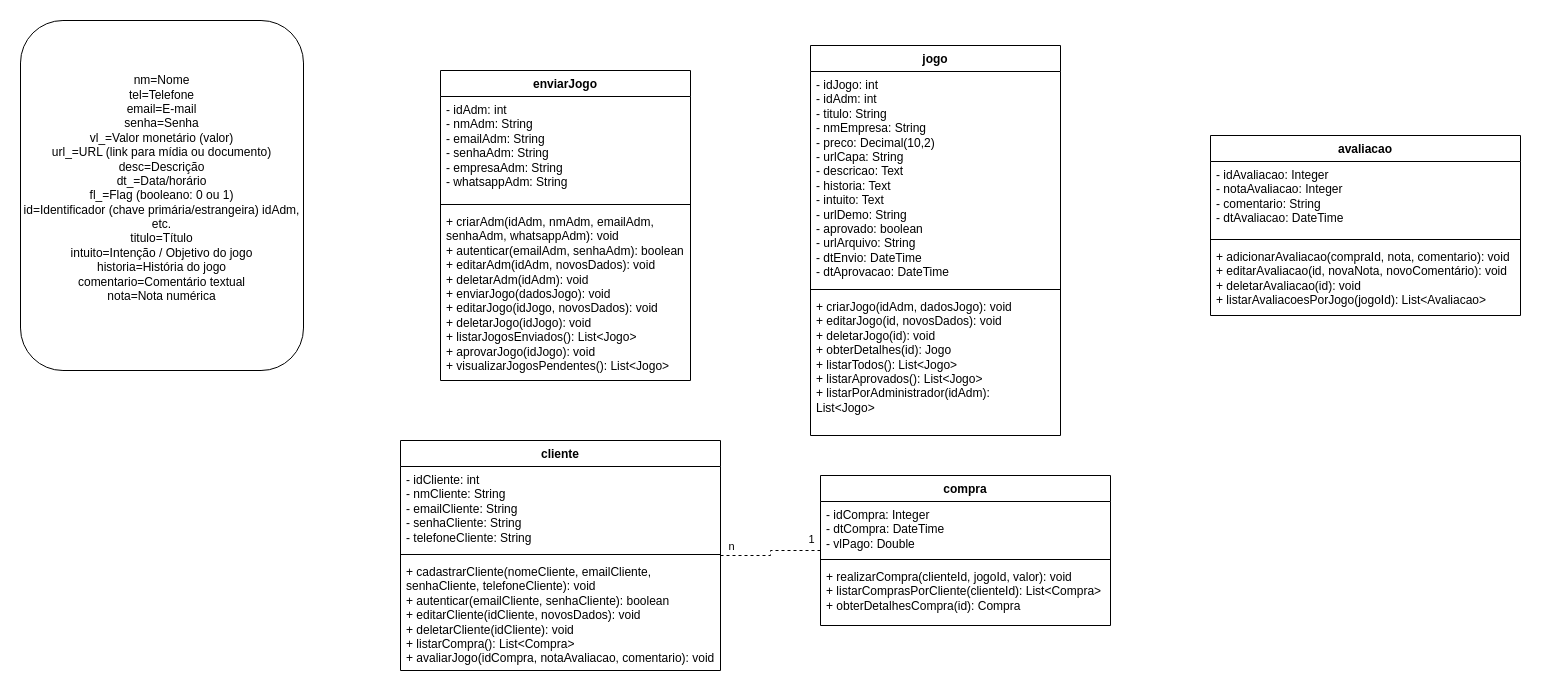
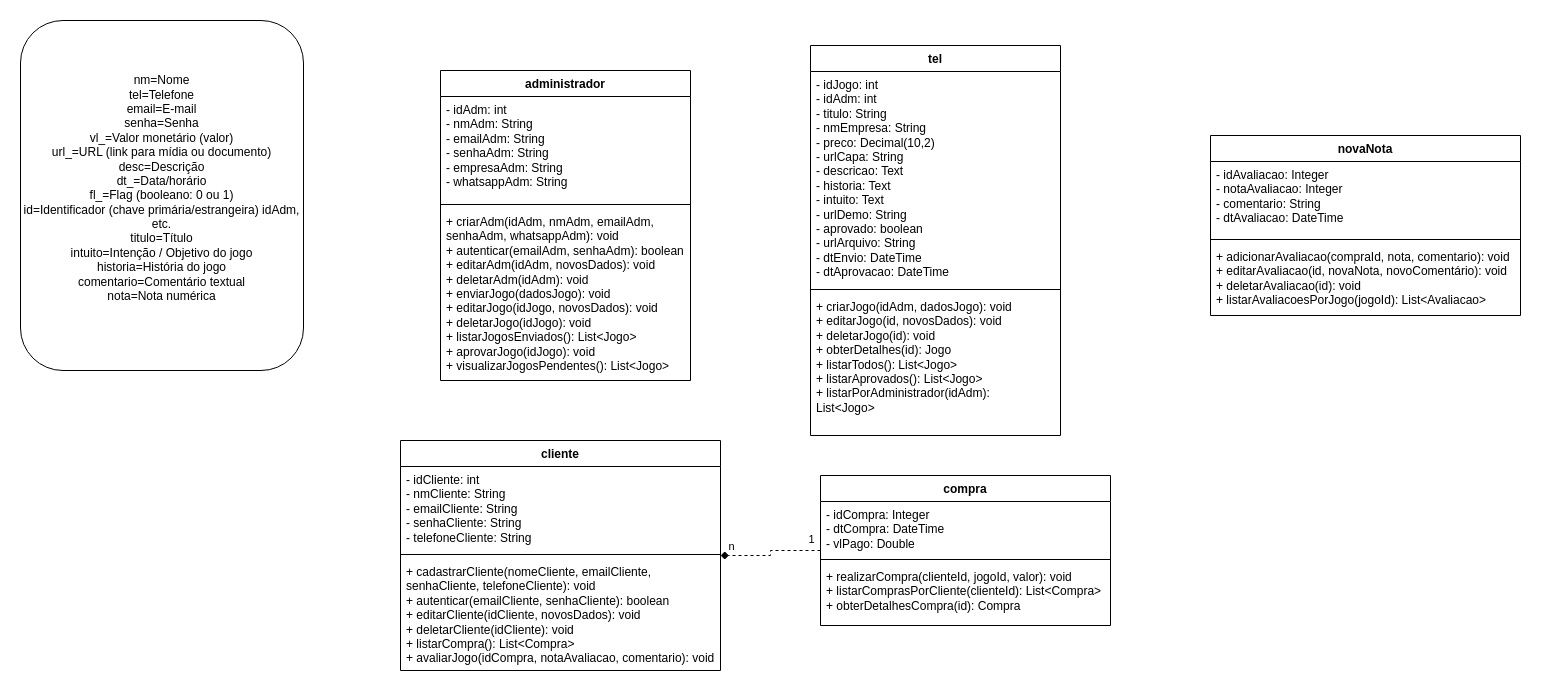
- <mxCell id="2" value="&lt;font style=&quot;vertical-align: inherit;&quot;&gt;&lt;font style=&quot;vertical-align: inherit;&quot;&gt;&lt;font style=&quot;vertical-align: inherit;&quot;&gt;&lt;font style=&quot;vertical-align: inherit;&quot;&gt;jogo&lt;/font&gt;&lt;/font&gt;&lt;/font&gt;&lt;/font&gt;" style="swimlane;fontStyle=1;align=center;verticalAlign=top;childLayout=stackLayout;horizontal=1;startSize=26;horizontalStack=0;resizeParent=1;resizeParentMax=0;resizeLast=0;collapsible=1;marginBottom=0;whiteSpace=wrap;html=1;" parent="1" vertex="1"><mxGeometry x="810" y="45" width="250" height="390" as="geometry"><mxRectangle x="-180" y="90" width="70" height="30" as="alternateBounds" /></mxGeometry></mxCell>
+ <mxCell id="2" value="&lt;font style=&quot;vertical-align: inherit;&quot;&gt;&lt;font style=&quot;vertical-align: inherit;&quot;&gt;&lt;font style=&quot;vertical-align: inherit;&quot;&gt;&lt;font style=&quot;vertical-align: inherit;&quot;&gt;tel&lt;/font&gt;&lt;/font&gt;&lt;/font&gt;&lt;/font&gt;" style="swimlane;fontStyle=1;align=center;verticalAlign=top;childLayout=stackLayout;horizontal=1;startSize=26;horizontalStack=0;resizeParent=1;resizeParentMax=0;resizeLast=0;collapsible=1;marginBottom=0;whiteSpace=wrap;html=1;" parent="1" vertex="1"><mxGeometry x="810" y="45" width="250" height="390" as="geometry"><mxRectangle x="-180" y="90" width="70" height="30" as="alternateBounds" /></mxGeometry></mxCell>
- <mxCell id="18" value="&lt;font style=&quot;vertical-align: inherit;&quot;&gt;&lt;font style=&quot;vertical-align: inherit;&quot;&gt;&lt;font style=&quot;vertical-align: inherit;&quot;&gt;&lt;font style=&quot;vertical-align: inherit;&quot;&gt;&lt;font style=&quot;vertical-align: inherit;&quot;&gt;&lt;font style=&quot;vertical-align: inherit;&quot;&gt;enviarJogo&lt;/font&gt;&lt;/font&gt;&lt;/font&gt;&lt;/font&gt;&lt;/font&gt;&lt;/font&gt;" style="swimlane;fontStyle=1;align=center;verticalAlign=top;childLayout=stackLayout;horizontal=1;startSize=26;horizontalStack=0;resizeParent=1;resizeParentMax=0;resizeLast=0;collapsible=1;marginBottom=0;whiteSpace=wrap;html=1;" parent="1" vertex="1"><mxGeometry x="440" y="70" width="250" height="310" as="geometry"><mxRectangle x="-180" y="90" width="70" height="30" as="alternateBounds" /></mxGeometry></mxCell>
+ <mxCell id="18" value="&lt;font style=&quot;vertical-align: inherit;&quot;&gt;&lt;font style=&quot;vertical-align: inherit;&quot;&gt;&lt;font style=&quot;vertical-align: inherit;&quot;&gt;&lt;font style=&quot;vertical-align: inherit;&quot;&gt;&lt;font style=&quot;vertical-align: inherit;&quot;&gt;&lt;font style=&quot;vertical-align: inherit;&quot;&gt;administrador&lt;/font&gt;&lt;/font&gt;&lt;/font&gt;&lt;/font&gt;&lt;/font&gt;&lt;/font&gt;" style="swimlane;fontStyle=1;align=center;verticalAlign=top;childLayout=stackLayout;horizontal=1;startSize=26;horizontalStack=0;resizeParent=1;resizeParentMax=0;resizeLast=0;collapsible=1;marginBottom=0;whiteSpace=wrap;html=1;" parent="1" vertex="1"><mxGeometry x="440" y="70" width="250" height="310" as="geometry"><mxRectangle x="-180" y="90" width="70" height="30" as="alternateBounds" /></mxGeometry></mxCell>
- <mxCell id="22" value="&lt;font style=&quot;vertical-align: inherit;&quot;&gt;&lt;font style=&quot;vertical-align: inherit;&quot;&gt;&lt;font style=&quot;vertical-align: inherit;&quot;&gt;&lt;font style=&quot;vertical-align: inherit;&quot;&gt;avaliacao&lt;/font&gt;&lt;/font&gt;&lt;/font&gt;&lt;/font&gt;" style="swimlane;fontStyle=1;align=center;verticalAlign=top;childLayout=stackLayout;horizontal=1;startSize=26;horizontalStack=0;resizeParent=1;resizeParentMax=0;resizeLast=0;collapsible=1;marginBottom=0;whiteSpace=wrap;html=1;" parent="1" vertex="1"><mxGeometry x="1210" y="135" width="310" height="180" as="geometry"><mxRectangle x="-180" y="90" width="70" height="30" as="alternateBounds" /></mxGeometry></mxCell>
+ <mxCell id="22" value="&lt;font style=&quot;vertical-align: inherit;&quot;&gt;&lt;font style=&quot;vertical-align: inherit;&quot;&gt;&lt;font style=&quot;vertical-align: inherit;&quot;&gt;&lt;font style=&quot;vertical-align: inherit;&quot;&gt;novaNota&lt;/font&gt;&lt;/font&gt;&lt;/font&gt;&lt;/font&gt;" style="swimlane;fontStyle=1;align=center;verticalAlign=top;childLayout=stackLayout;horizontal=1;startSize=26;horizontalStack=0;resizeParent=1;resizeParentMax=0;resizeLast=0;collapsible=1;marginBottom=0;whiteSpace=wrap;html=1;" parent="1" vertex="1"><mxGeometry x="1210" y="135" width="310" height="180" as="geometry"><mxRectangle x="-180" y="90" width="70" height="30" as="alternateBounds" /></mxGeometry></mxCell>
- <mxCell id="11" style="edgeStyle=orthogonalEdgeStyle;rounded=0;orthogonalLoop=1;jettySize=auto;html=1;endArrow=none;startFill=0;dashed=1;" parent="1" source="14" target="7" edge="1"><mxGeometry relative="1" as="geometry" /></mxCell>
+ <mxCell id="11" style="edgeStyle=orthogonalEdgeStyle;rounded=0;orthogonalLoop=1;jettySize=auto;html=1;endArrow=diamond;startFill=0;dashed=1;" parent="1" source="14" target="7" edge="1"><mxGeometry relative="1" as="geometry" /></mxCell>
